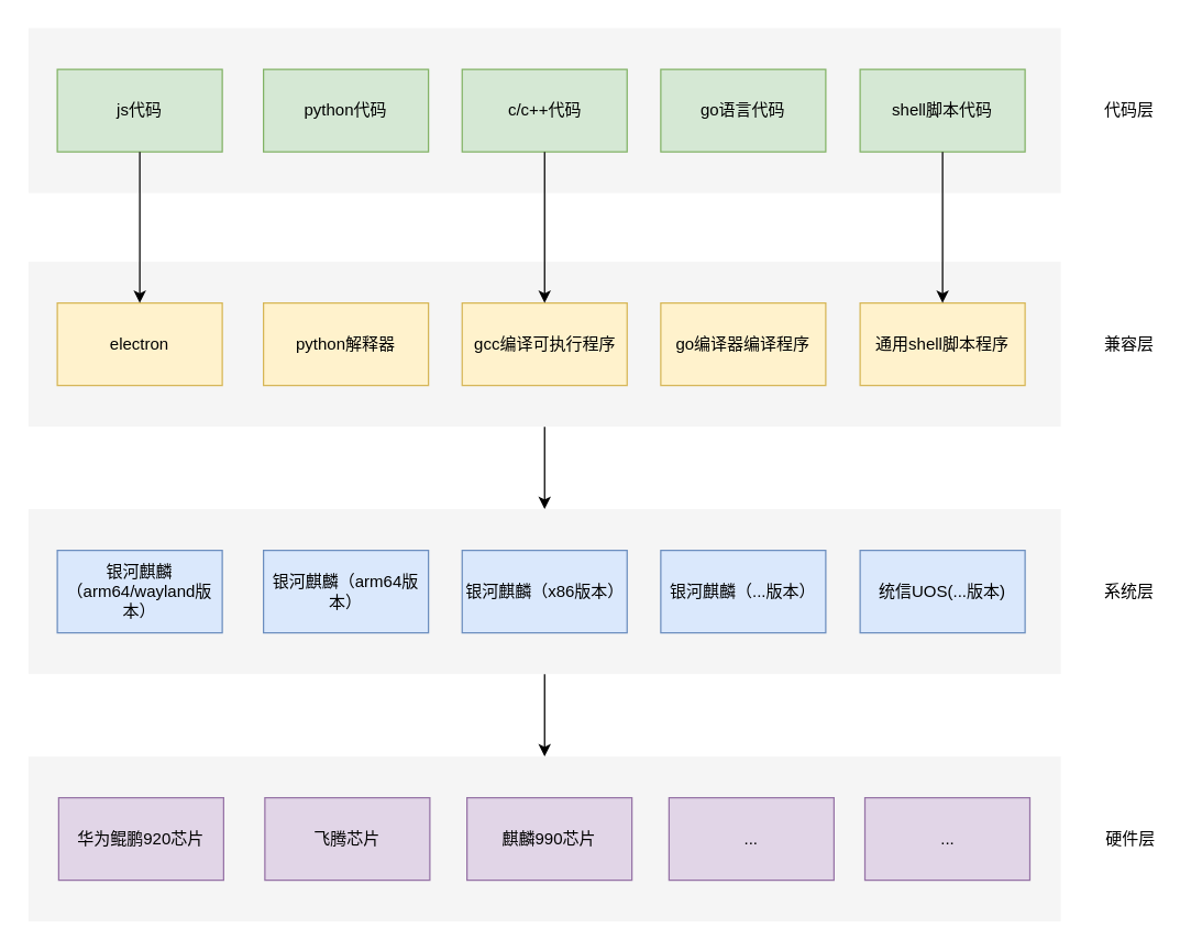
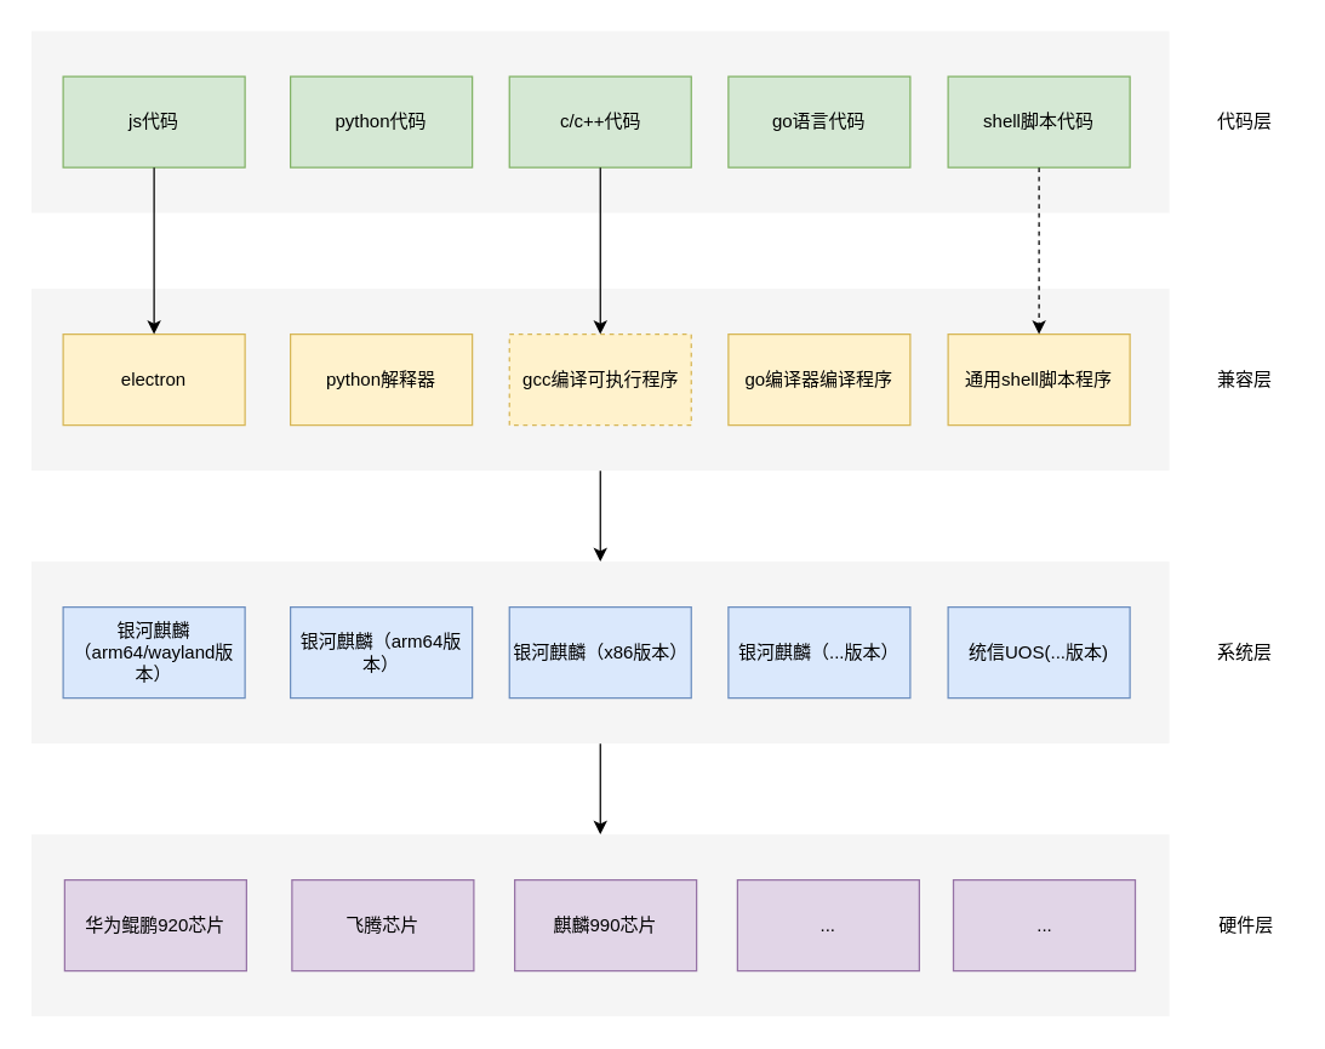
- <mxCell id="36" value="" style="edgeStyle=orthogonalEdgeStyle;rounded=0;orthogonalLoop=1;jettySize=auto;html=1;" edge="1" parent="1" source="30" target="22"><mxGeometry relative="1" as="geometry" /></mxCell>
+ <mxCell id="36" value="" style="edgeStyle=orthogonalEdgeStyle;rounded=0;orthogonalLoop=1;jettySize=auto;html=1;dashed=1;" edge="1" parent="1" source="30" target="22"><mxGeometry relative="1" as="geometry" /></mxCell>
- <mxCell id="24" value="gcc编译可执行程序" style="rounded=0;whiteSpace=wrap;html=1;fillColor=#fff2cc;strokeColor=#d6b656;" vertex="1" parent="18"><mxGeometry x="315.5" y="30" width="120" height="60" as="geometry" /></mxCell>
+ <mxCell id="24" value="gcc编译可执行程序" style="rounded=0;whiteSpace=wrap;html=1;fillColor=#fff2cc;strokeColor=#d6b656;dashed=1;" vertex="1" parent="18"><mxGeometry x="315.5" y="30" width="120" height="60" as="geometry" /></mxCell>
